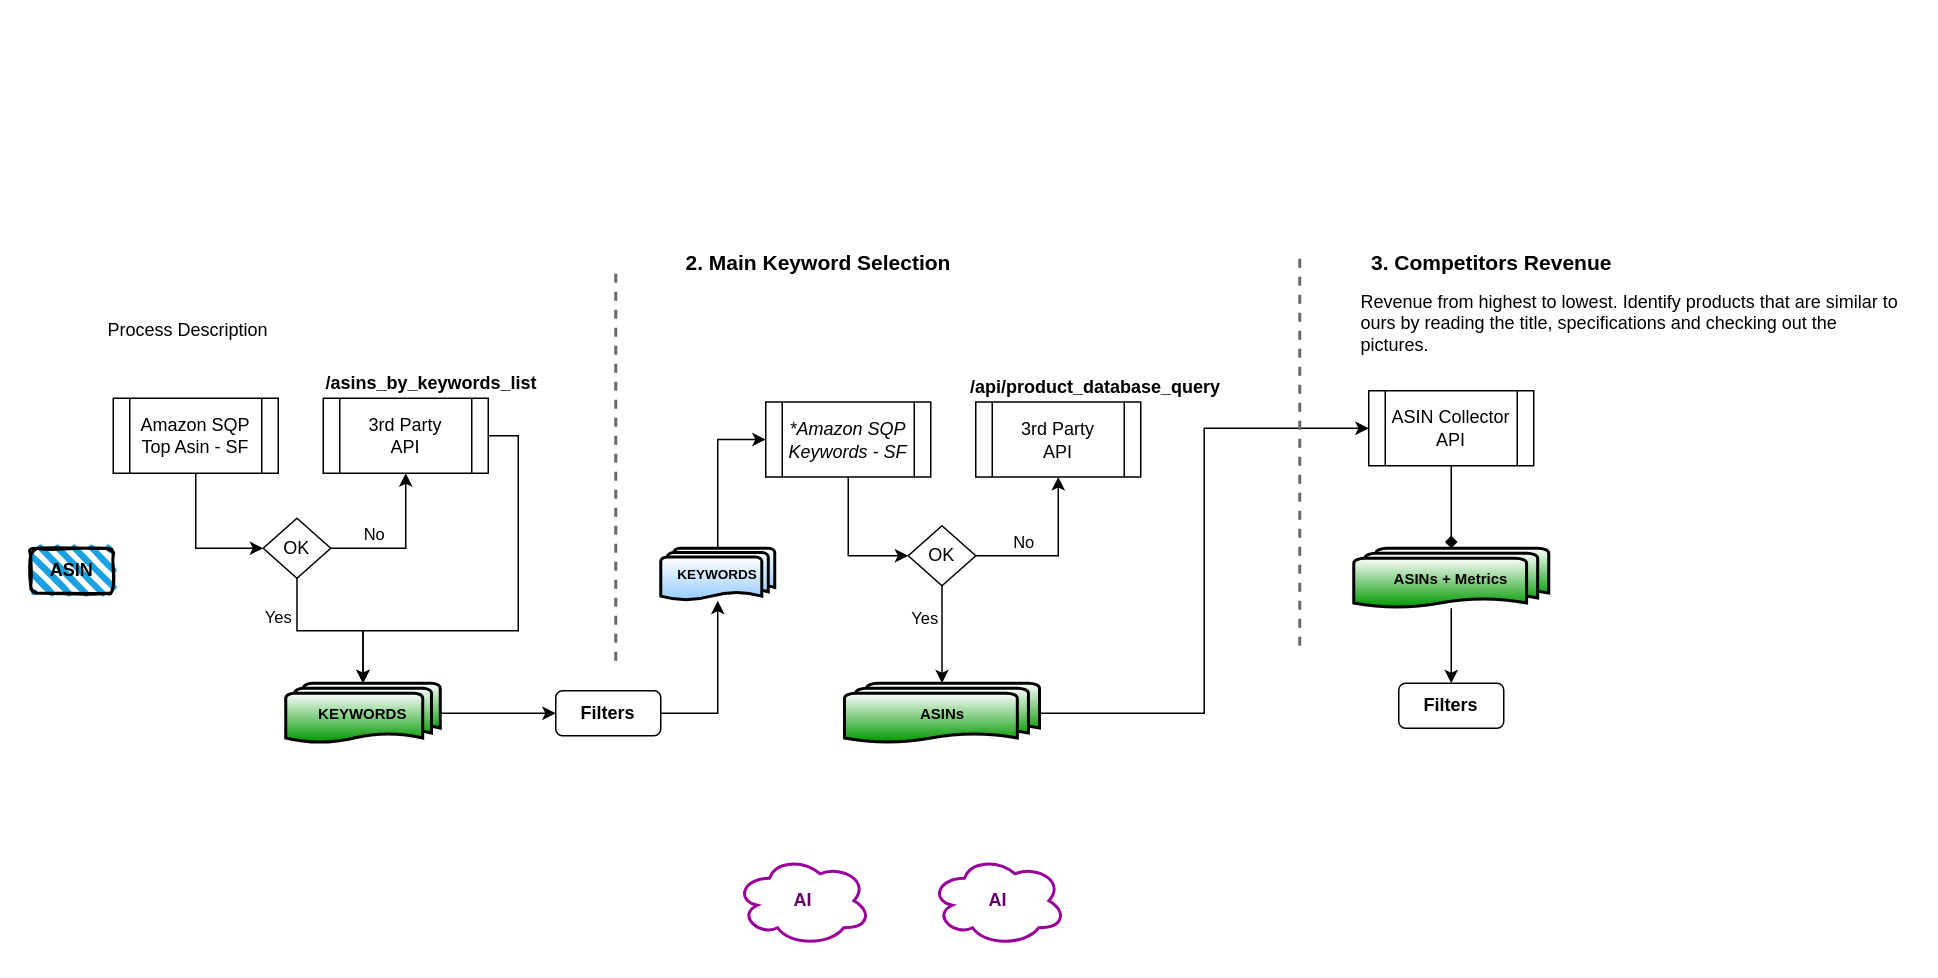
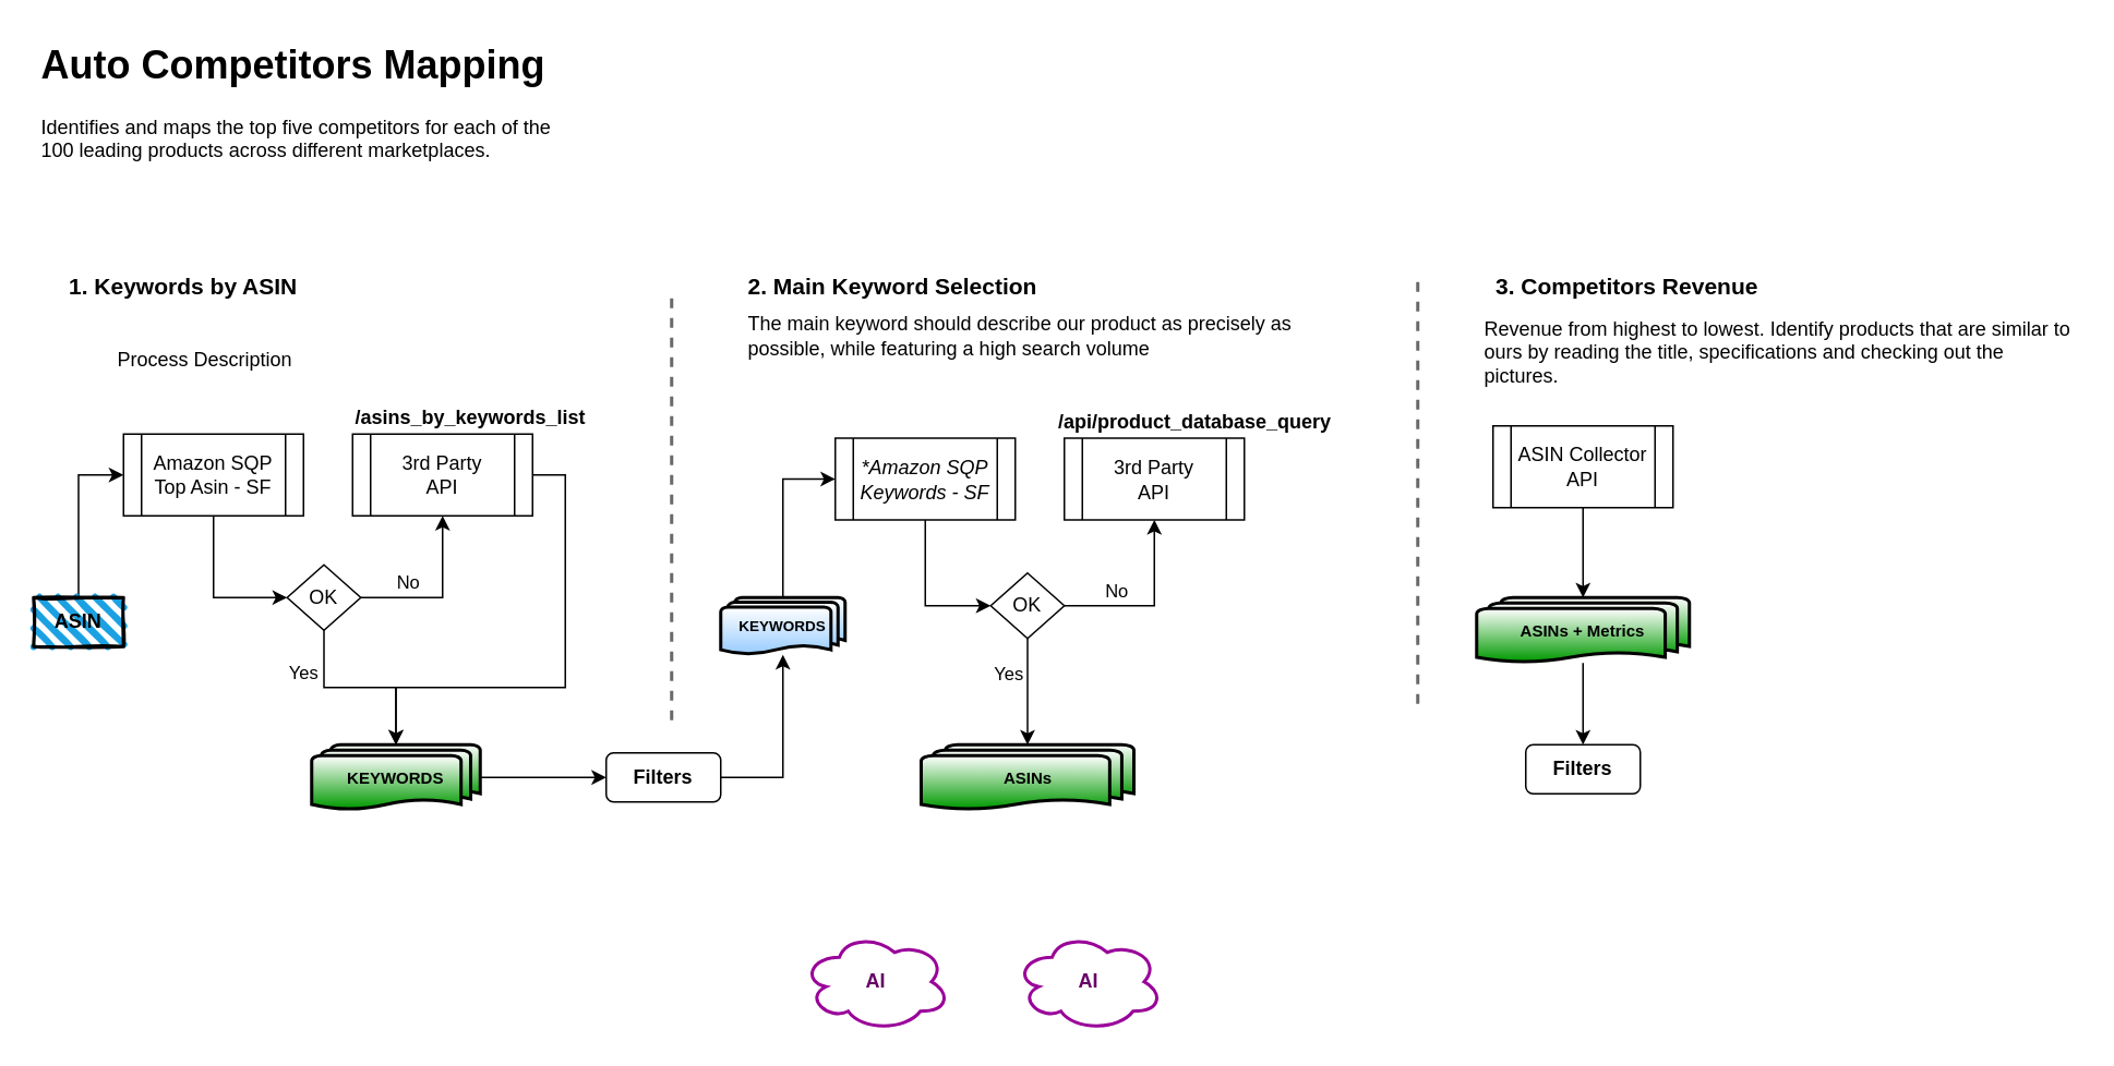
+ <mxCell id="2" value="&lt;h1&gt;Auto Competitors Mapping&lt;/h1&gt;Identifies and maps the top five competitors for each of the 100 leading products across different marketplaces.&lt;p&gt;.&lt;/p&gt;" style="text;html=1;strokeColor=none;fillColor=none;spacing=5;spacingTop=-20;whiteSpace=wrap;overflow=hidden;rounded=0;" parent="1" vertex="1"><mxGeometry x="20" y="20" width="320" height="90" as="geometry" /></mxCell>
+ <mxCell id="4" value="1. Keywords by ASIN" style="text;html=1;strokeColor=none;fillColor=none;align=left;verticalAlign=middle;whiteSpace=wrap;rounded=0;fontSize=14;fontStyle=1" parent="1" vertex="1"><mxGeometry y="160" width="170" height="30" as="geometry" x="40" /></mxCell>
+ <mxCell id="21" value="The main keyword should describe our product as precisely as possible, while featuring a high search volume" style="text;html=1;strokeColor=none;fillColor=none;align=left;verticalAlign=middle;whiteSpace=wrap;rounded=0;" parent="1" vertex="1"><mxGeometry x="455" y="190" width="345" height="30" as="geometry" /></mxCell>
+ <mxCell id="5" style="edgeStyle=orthogonalEdgeStyle;rounded=0;orthogonalLoop=1;jettySize=auto;html=1;entryX=0;entryY=0.5;entryDx=0;entryDy=0;" parent="1" source="6" target="8" edge="1"><mxGeometry relative="1" as="geometry" /></mxCell>
- <mxCell id="45" style="edgeStyle=orthogonalEdgeStyle;rounded=0;orthogonalLoop=1;jettySize=auto;html=1;entryX=0.5;entryY=0;entryDx=0;entryDy=0;entryPerimeter=0;endArrow=diamond;" edge="1" parent="1" source="40" target="44"><mxGeometry relative="1" as="geometry" /></mxCell>
+ <mxCell id="45" style="edgeStyle=orthogonalEdgeStyle;rounded=0;orthogonalLoop=1;jettySize=auto;html=1;entryX=0.5;entryY=0;entryDx=0;entryDy=0;entryPerimeter=0;" edge="1" parent="1" source="40" target="44"><mxGeometry relative="1" as="geometry" /></mxCell>
- <mxCell id="6" value="&lt;b&gt;ASIN&lt;/b&gt;" style="rounded=1;whiteSpace=wrap;html=1;strokeWidth=2;fillWeight=4;hachureGap=8;hachureAngle=45;fillColor=#1ba1e2;sketch=1;" parent="1" vertex="1"><mxGeometry x="20" y="365" width="55" height="30" as="geometry" /></mxCell>
+ <mxCell id="6" value="&lt;b&gt;ASIN&lt;/b&gt;" style="whiteSpace=wrap;html=1;strokeWidth=2;fillWeight=4;hachureGap=8;hachureAngle=45;fillColor=#1ba1e2;sketch=1;rounded=0;" parent="1" vertex="1"><mxGeometry x="20" y="365" width="55" height="30" as="geometry" /></mxCell>
- <mxCell id="29" style="edgeStyle=orthogonalEdgeStyle;rounded=0;orthogonalLoop=1;jettySize=auto;html=1;exitX=1;exitY=0.5;exitDx=0;exitDy=0;exitPerimeter=0;entryX=0;entryY=0.5;entryDx=0;entryDy=0;" edge="1" parent="1" source="30" target="40"><mxGeometry relative="1" as="geometry"><mxPoint x="760" y="475" as="targetPoint" /></mxGeometry></mxCell>
